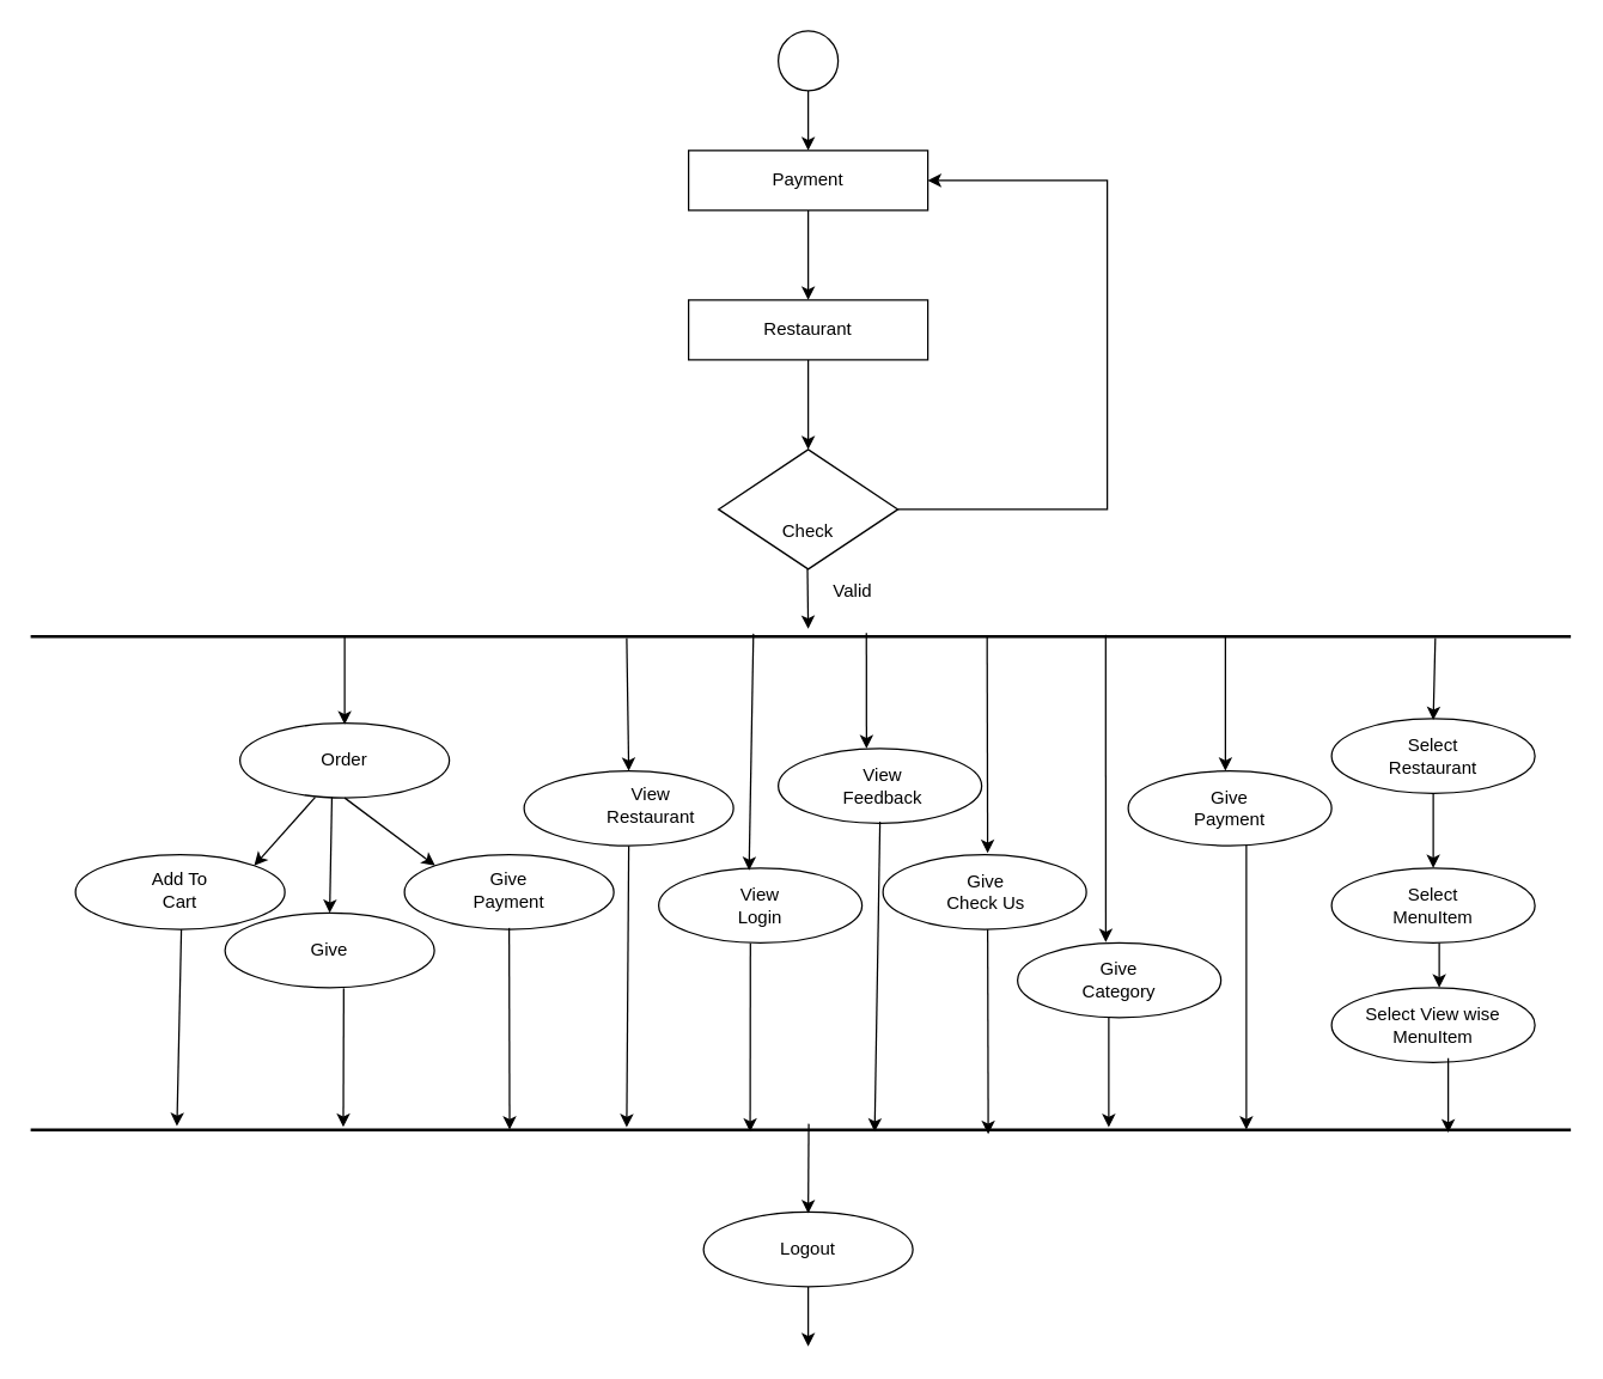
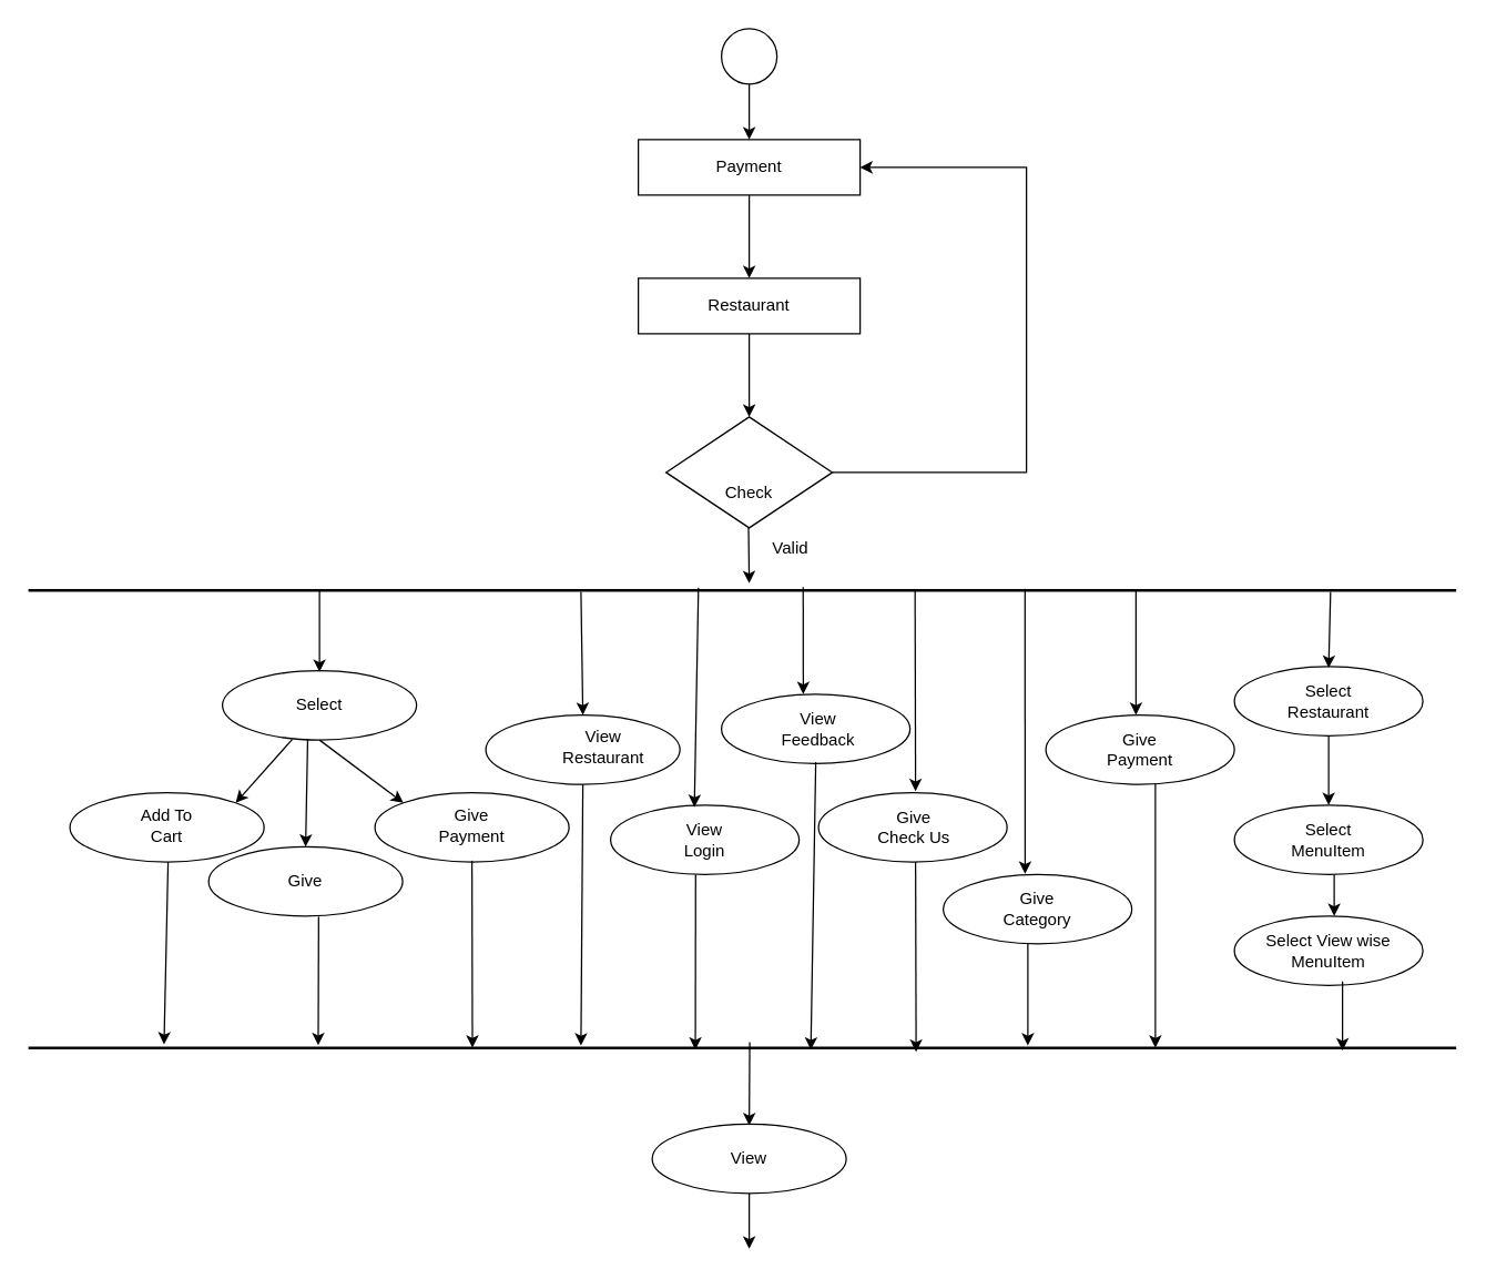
- <mxCell id="57" value="Order" style="text;html=1;strokeColor=none;fillColor=none;align=center;verticalAlign=middle;whiteSpace=wrap;rounded=0;" vertex="1" parent="1"><mxGeometry x="200" y="493" width="60" height="30" as="geometry" /></mxCell>
+ <mxCell id="57" value="Select" style="text;html=1;strokeColor=none;fillColor=none;align=center;verticalAlign=middle;whiteSpace=wrap;rounded=0;" vertex="1" parent="1"><mxGeometry x="200" y="493" width="60" height="30" as="geometry" /></mxCell>
- <mxCell id="23" value="Logout" style="text;html=1;strokeColor=none;fillColor=none;align=center;verticalAlign=middle;whiteSpace=wrap;rounded=0;" vertex="1" parent="1"><mxGeometry x="510" y="820" width="60" height="30" as="geometry" /></mxCell>
+ <mxCell id="23" value="View" style="text;html=1;strokeColor=none;fillColor=none;align=center;verticalAlign=middle;whiteSpace=wrap;rounded=0;" vertex="1" parent="1"><mxGeometry x="510" y="820" width="60" height="30" as="geometry" /></mxCell>
